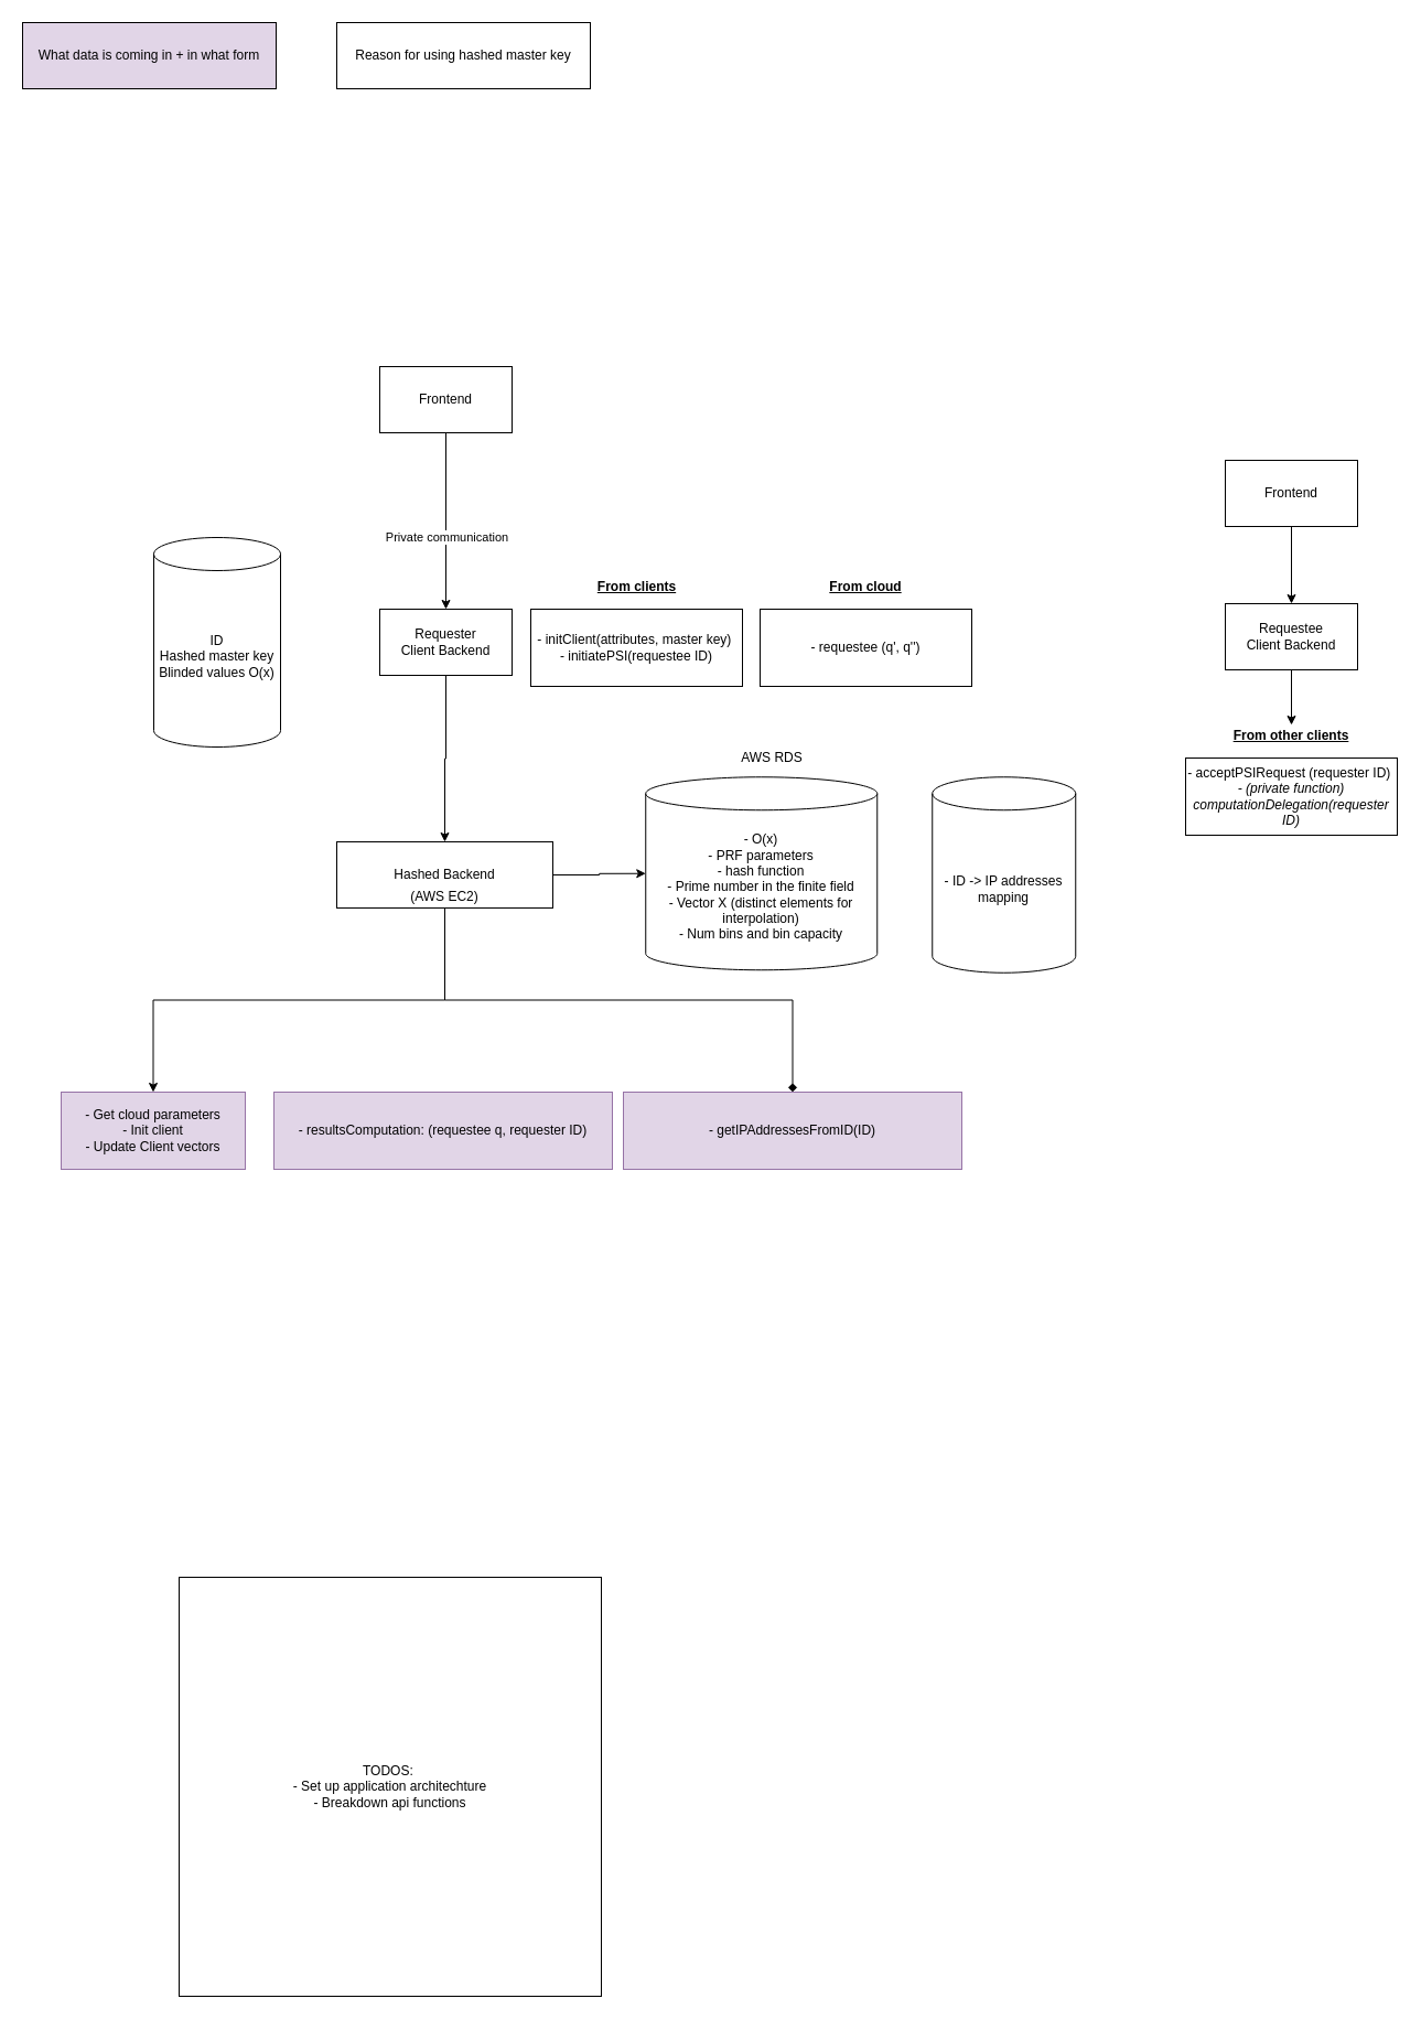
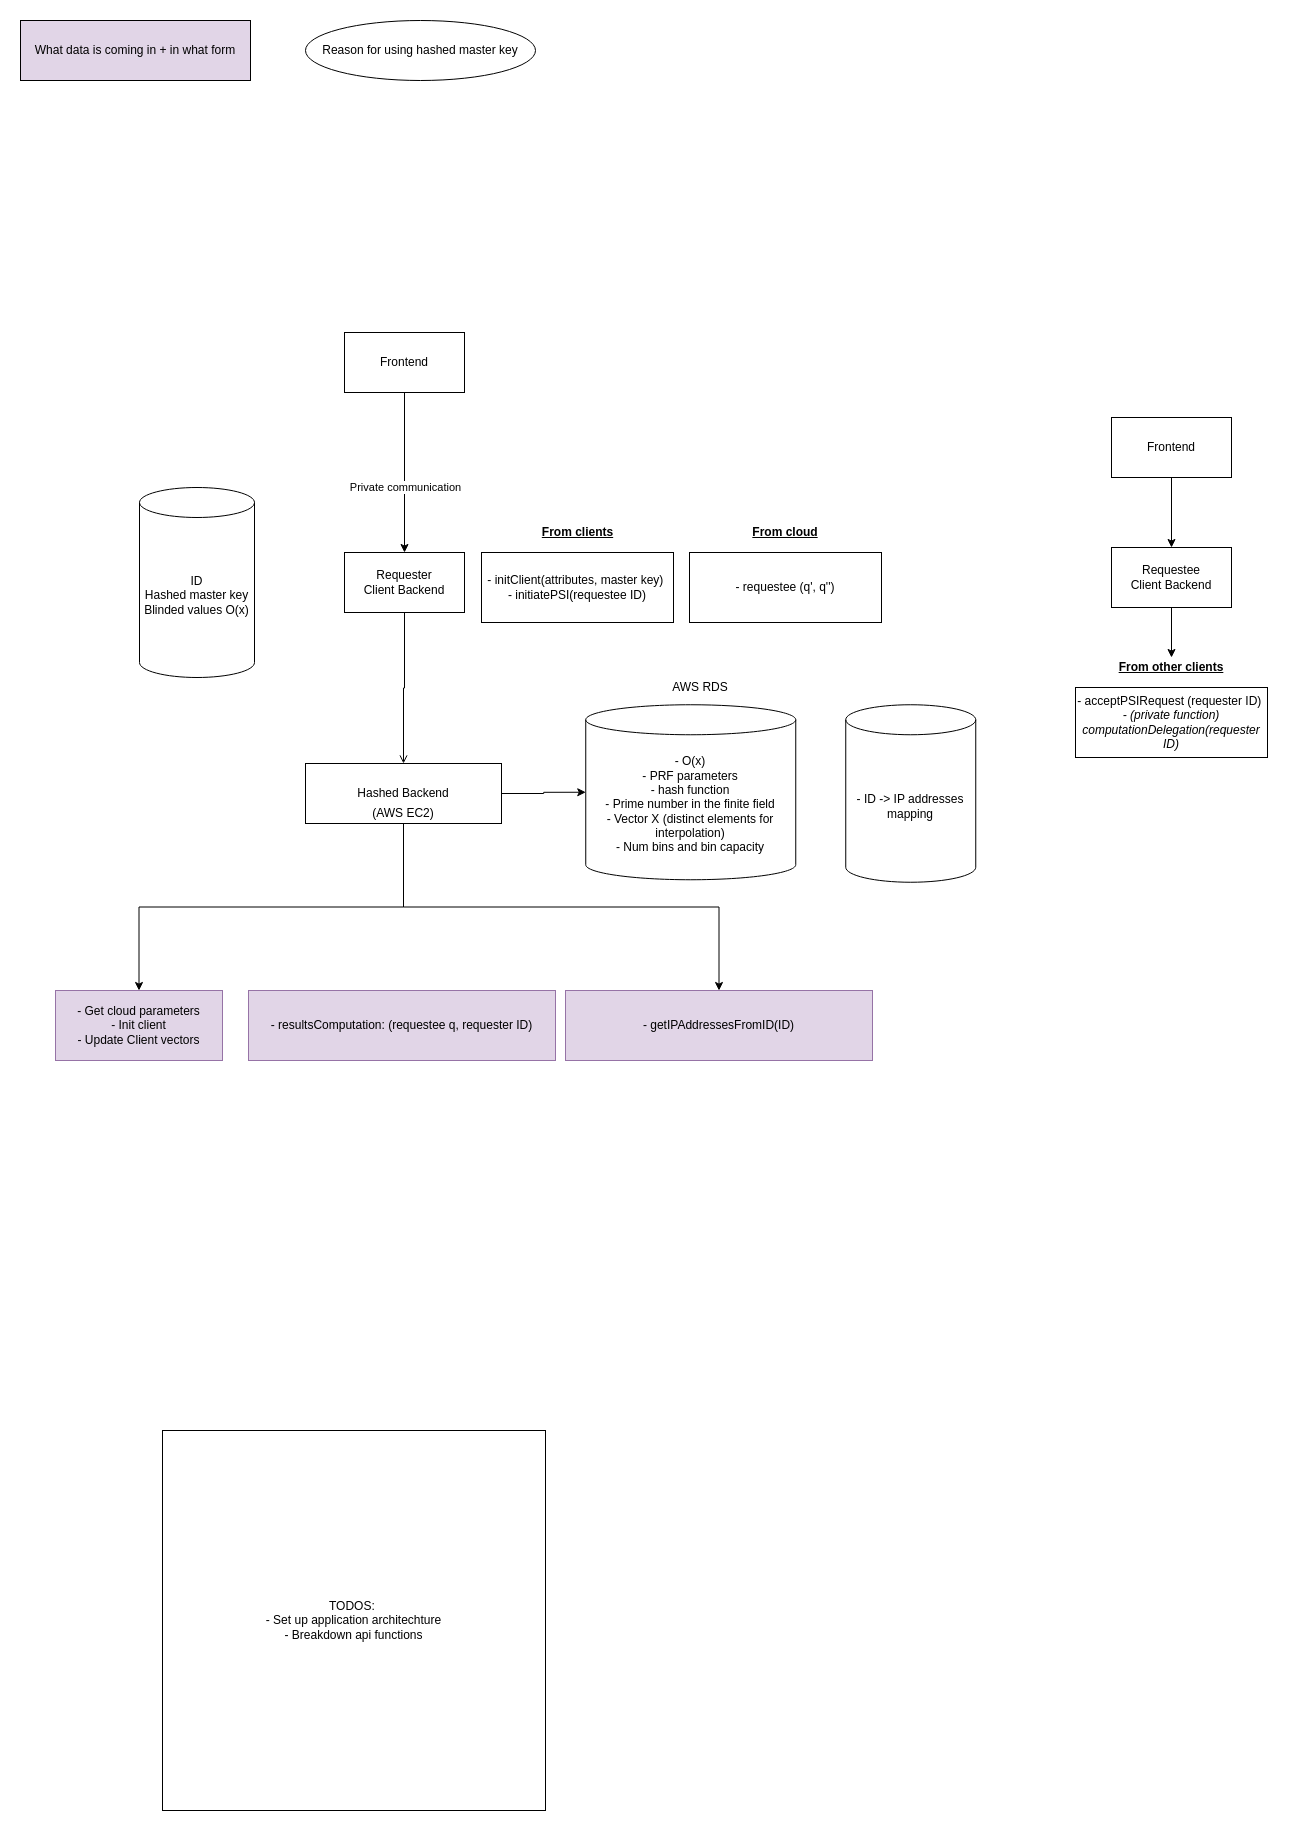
- <mxCell id="15" value="Reason for using hashed master key" style="rounded=0;whiteSpace=wrap;html=1;" parent="1" vertex="1"><mxGeometry x="305" y="20" width="230" height="60" as="geometry" /></mxCell>
+ <mxCell id="15" value="Reason for using hashed master key" style="ellipse;whiteSpace=wrap;html=1;" parent="1" vertex="1"><mxGeometry x="305" y="20" width="230" height="60" as="geometry" /></mxCell>
- <mxCell id="11" style="edgeStyle=orthogonalEdgeStyle;rounded=0;orthogonalLoop=1;jettySize=auto;html=1;exitX=0.5;exitY=1;exitDx=0;exitDy=0;" parent="1" source="12" target="7" edge="1"><mxGeometry relative="1" as="geometry" /></mxCell>
+ <mxCell id="11" style="edgeStyle=orthogonalEdgeStyle;rounded=0;orthogonalLoop=1;jettySize=auto;html=1;exitX=0.5;exitY=1;exitDx=0;exitDy=0;endArrow=open;" parent="1" source="12" target="7" edge="1"><mxGeometry relative="1" as="geometry" /></mxCell>
- <mxCell id="9" style="edgeStyle=orthogonalEdgeStyle;rounded=0;orthogonalLoop=1;jettySize=auto;html=1;exitX=0.5;exitY=1;exitDx=0;exitDy=0;entryX=0.5;entryY=0;entryDx=0;entryDy=0;endArrow=diamond;" parent="1" source="10" target="27" edge="1"><mxGeometry relative="1" as="geometry" /></mxCell>
+ <mxCell id="9" style="edgeStyle=orthogonalEdgeStyle;rounded=0;orthogonalLoop=1;jettySize=auto;html=1;exitX=0.5;exitY=1;exitDx=0;exitDy=0;entryX=0.5;entryY=0;entryDx=0;entryDy=0;" parent="1" source="10" target="27" edge="1"><mxGeometry relative="1" as="geometry" /></mxCell>
